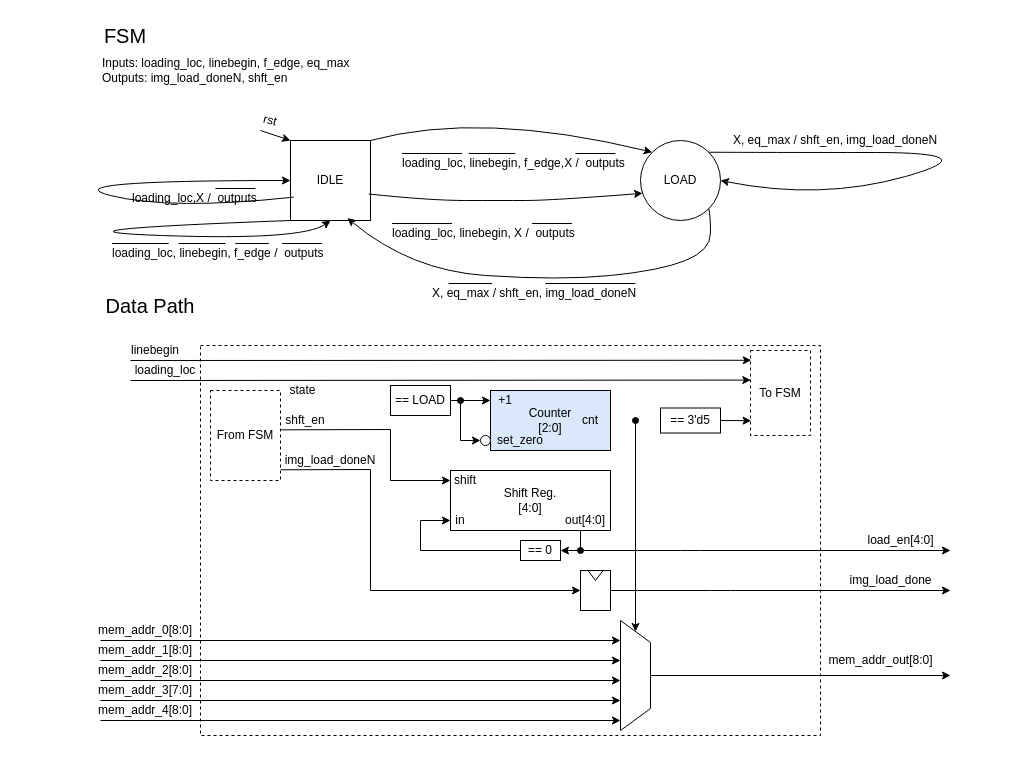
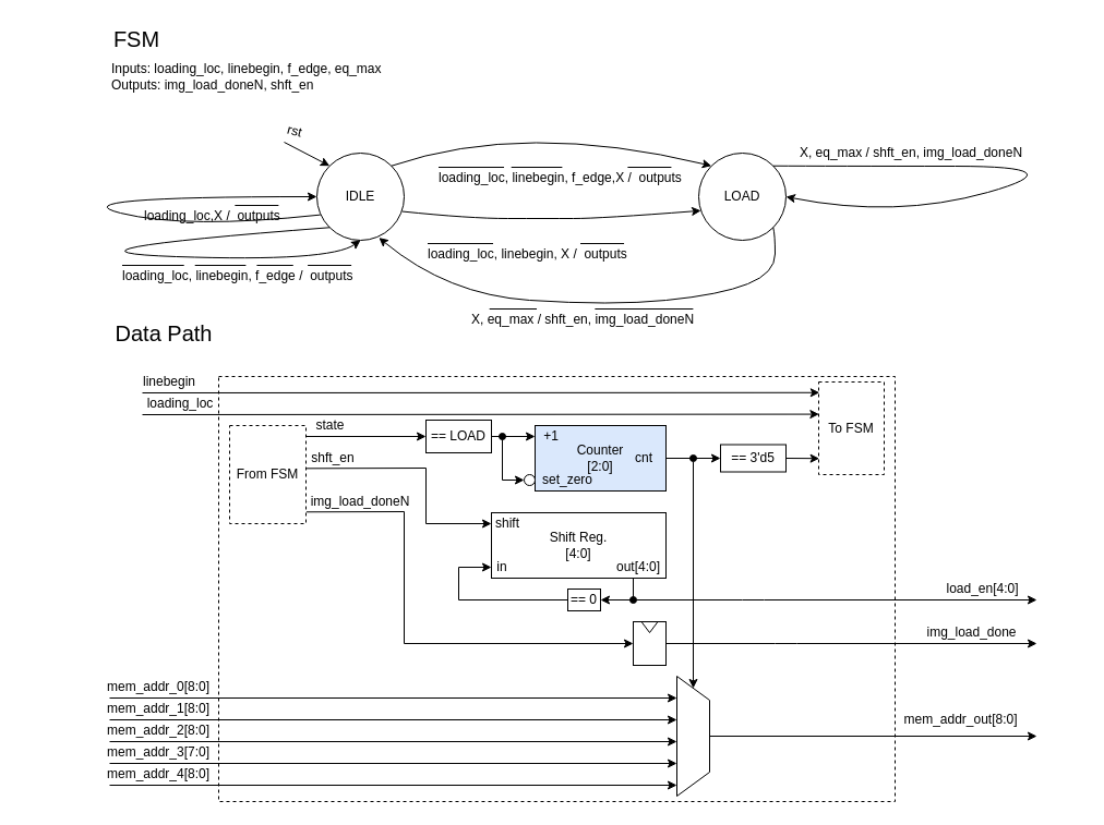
- <mxCell id="4" value="IDLE" style="whiteSpace=wrap;html=1;aspect=fixed;rounded=0;" vertex="1" parent="1"><mxGeometry x="290" y="140" width="80" height="80" as="geometry" /></mxCell>
+ <mxCell id="4" value="IDLE" style="ellipse;whiteSpace=wrap;html=1;aspect=fixed;" vertex="1" parent="1"><mxGeometry x="290" y="140" width="80" height="80" as="geometry" /></mxCell>
+ <mxCell id="26" value="" style="endArrow=classic;html=1;exitX=0;exitY=1;exitDx=0;exitDy=0;entryX=0;entryY=0.5;entryDx=0;entryDy=0;" edge="1" parent="1" source="31" target="27"><mxGeometry width="50" height="50" relative="1" as="geometry"><mxPoint x="320" y="400" as="sourcePoint" /><mxPoint x="370" y="400" as="targetPoint" /></mxGeometry></mxCell>
+ <mxCell id="38" value="" style="endArrow=classic;html=1;exitX=1;exitY=0.5;exitDx=0;exitDy=0;entryX=0;entryY=0.5;entryDx=0;entryDy=0;" edge="1" parent="1" source="24" target="37"><mxGeometry width="50" height="50" relative="1" as="geometry"><mxPoint x="640" y="330" as="sourcePoint" /><mxPoint x="650" y="420" as="targetPoint" /></mxGeometry></mxCell>
- <mxCell id="41" value="== 0" style="rounded=0;whiteSpace=wrap;html=1;strokeColor=#000000;" vertex="1" parent="1"><mxGeometry x="520" y="540" width="40" height="20" as="geometry" /></mxCell>
+ <mxCell id="41" value="== 0" style="rounded=0;whiteSpace=wrap;html=1;strokeColor=#000000;" vertex="1" parent="1"><mxGeometry x="520" y="540" width="30" height="20" as="geometry" /></mxCell>
